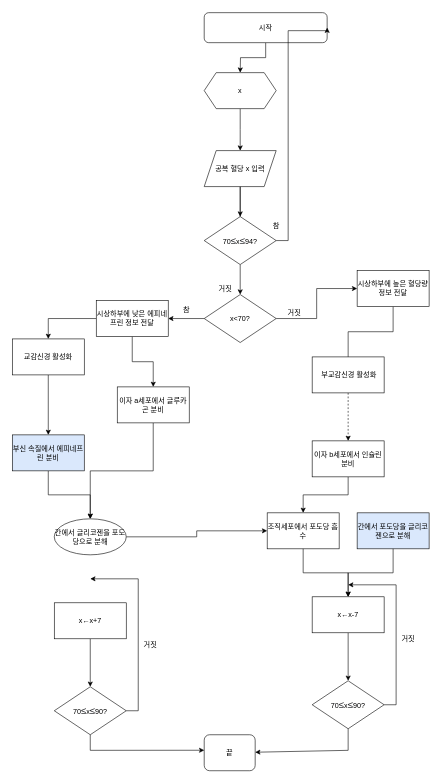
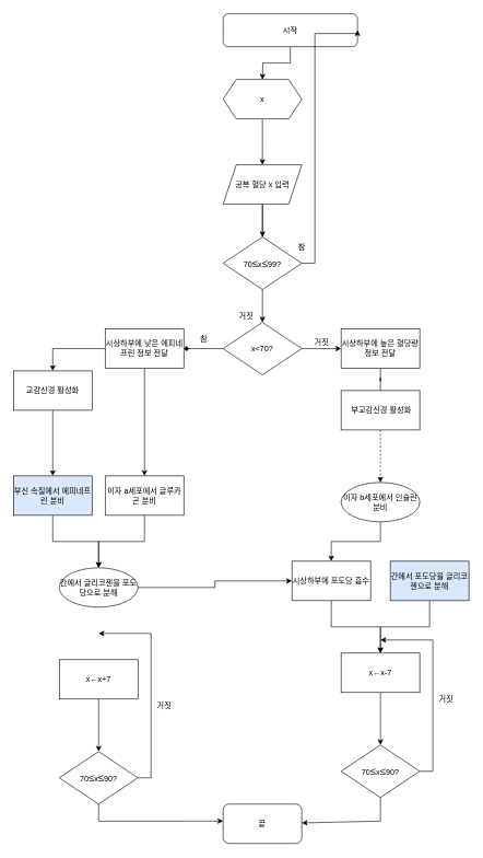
- <mxCell id="11" value="70&lt;span style=&quot;color: rgb(32, 33, 36); font-family: &amp;quot;Apple SD Gothic Neo&amp;quot;, arial, sans-serif; font-size: 16px; text-align: left; background-color: rgb(255, 255, 255);&quot;&gt;≤&lt;/span&gt;x&lt;span style=&quot;color: rgb(32, 33, 36); font-family: &amp;quot;Apple SD Gothic Neo&amp;quot;, arial, sans-serif; font-size: 16px; text-align: left; background-color: rgb(255, 255, 255);&quot;&gt;≤&lt;/span&gt;94?" style="rhombus;whiteSpace=wrap;html=1;" parent="1" vertex="1"><mxGeometry x="340" y="360" width="120" height="80" as="geometry" /></mxCell>
+ <mxCell id="11" value="70&lt;span style=&quot;color: rgb(32, 33, 36); font-family: &amp;quot;Apple SD Gothic Neo&amp;quot;, arial, sans-serif; font-size: 16px; text-align: left; background-color: rgb(255, 255, 255);&quot;&gt;≤&lt;/span&gt;x&lt;span style=&quot;color: rgb(32, 33, 36); font-family: &amp;quot;Apple SD Gothic Neo&amp;quot;, arial, sans-serif; font-size: 16px; text-align: left; background-color: rgb(255, 255, 255);&quot;&gt;≤&lt;/span&gt;99?" style="rhombus;whiteSpace=wrap;html=1;" parent="1" vertex="1"><mxGeometry x="340" y="360" width="120" height="80" as="geometry" /></mxCell>
- <mxCell id="20" value="시상하부에 높은 혈당량 정보 전달" style="whiteSpace=wrap;html=1;" parent="1" vertex="1"><mxGeometry x="595" y="450" width="120" height="60" as="geometry" /></mxCell>
+ <mxCell id="20" value="시상하부에 높은 혈당량 정보 전달" style="whiteSpace=wrap;html=1;" parent="1" vertex="1"><mxGeometry x="520" y="500" width="120" height="60" as="geometry" /></mxCell>
- <mxCell id="12" value="" style="edgeStyle=orthogonalEdgeStyle;rounded=0;orthogonalLoop=1;jettySize=auto;html=1;strokeColor=default;" parent="1" source="14" target="17" edge="1"><mxGeometry relative="1" as="geometry" /></mxCell>
+ <mxCell id="12" value="" style="edgeStyle=orthogonalEdgeStyle;rounded=0;orthogonalLoop=1;jettySize=auto;html=1;strokeColor=default;endArrow=diamond;" parent="1" source="14" target="17" edge="1"><mxGeometry relative="1" as="geometry" /></mxCell>
- <mxCell id="29" value="이자 a세포에서 글루카곤 분비" style="whiteSpace=wrap;html=1;" parent="1" vertex="1"><mxGeometry x="195" y="644" width="120" height="60" as="geometry" /></mxCell>
+ <mxCell id="29" value="이자 a세포에서 글루카곤 분비" style="whiteSpace=wrap;html=1;" parent="1" vertex="1"><mxGeometry x="160" y="724" width="120" height="60" as="geometry" /></mxCell>
- <mxCell id="41" value="이자 b세포에서 인슐린 분비" style="whiteSpace=wrap;html=1;" parent="1" vertex="1"><mxGeometry x="520" y="734" width="120" height="60" as="geometry" /></mxCell>
+ <mxCell id="41" value="이자 b세포에서 인슐린 분비" style="ellipse;whiteSpace=wrap;html=1;" parent="1" vertex="1"><mxGeometry x="520" y="734" width="120" height="60" as="geometry" /></mxCell>
- <mxCell id="42" value="조직세포에서 포도당 흡수" style="whiteSpace=wrap;html=1;" parent="1" vertex="1"><mxGeometry x="445" y="854" width="120" height="60" as="geometry" /></mxCell>
+ <mxCell id="42" value="시상하부에 포도당 흡수" style="whiteSpace=wrap;html=1;" parent="1" vertex="1"><mxGeometry x="445" y="854" width="120" height="60" as="geometry" /></mxCell>
- <mxCell id="37" value="끝" style="rounded=1;whiteSpace=wrap;html=1;" parent="1" vertex="1"><mxGeometry x="340" y="1224" width="85" height="60" as="geometry" /></mxCell>
+ <mxCell id="37" value="끝" style="rounded=1;whiteSpace=wrap;html=1;" parent="1" vertex="1"><mxGeometry x="340" y="1224" width="120" height="60" as="geometry" /></mxCell>
